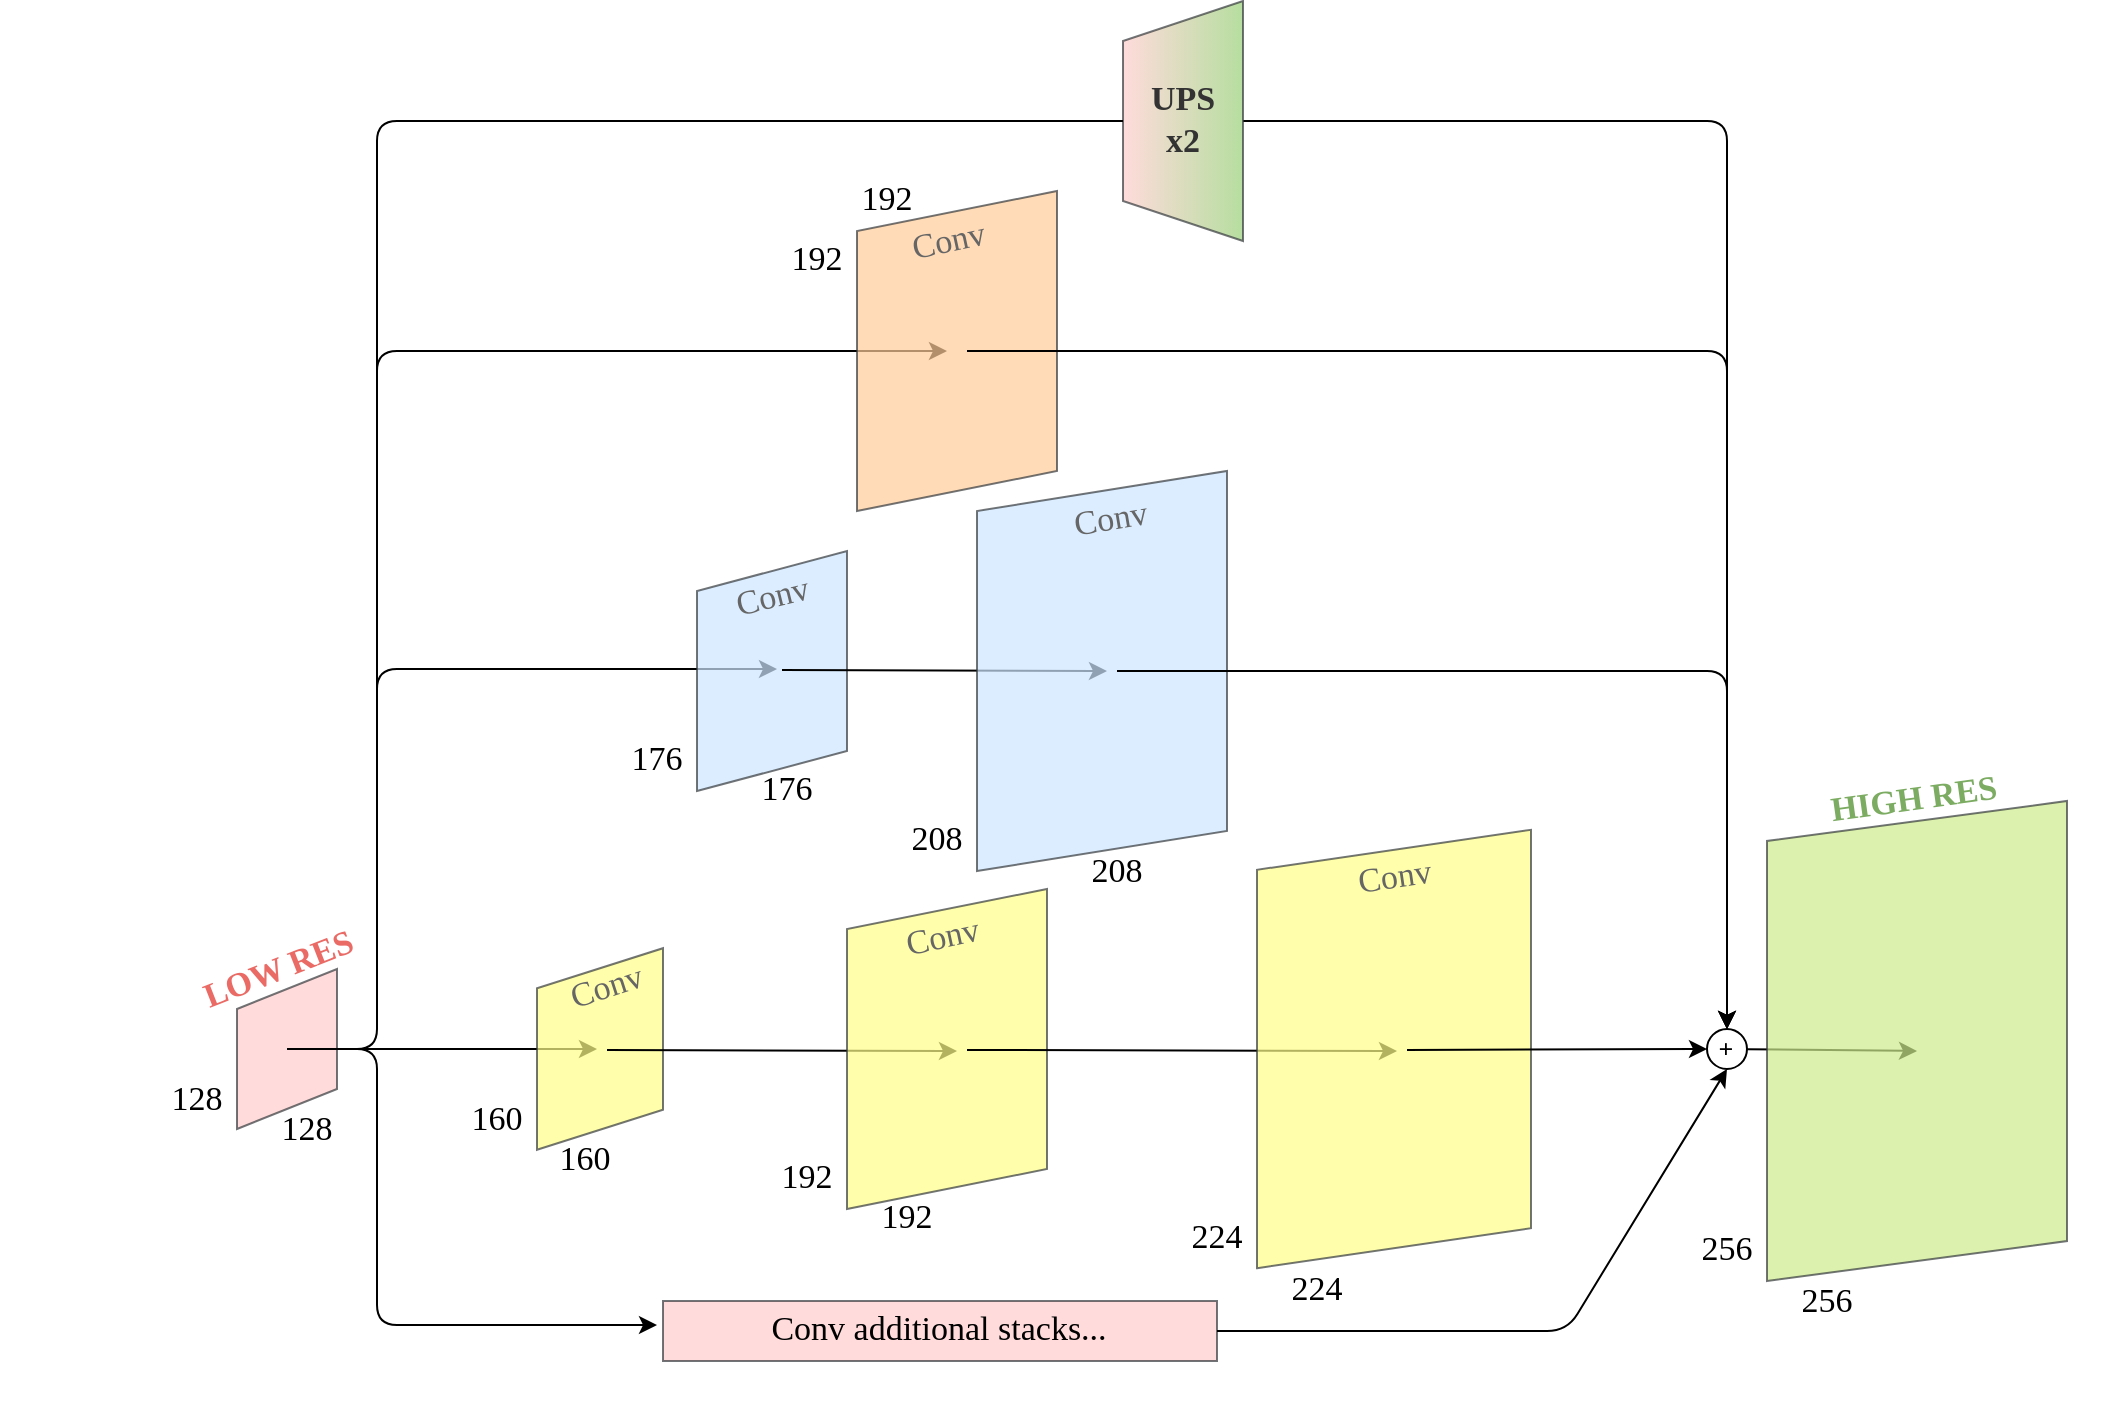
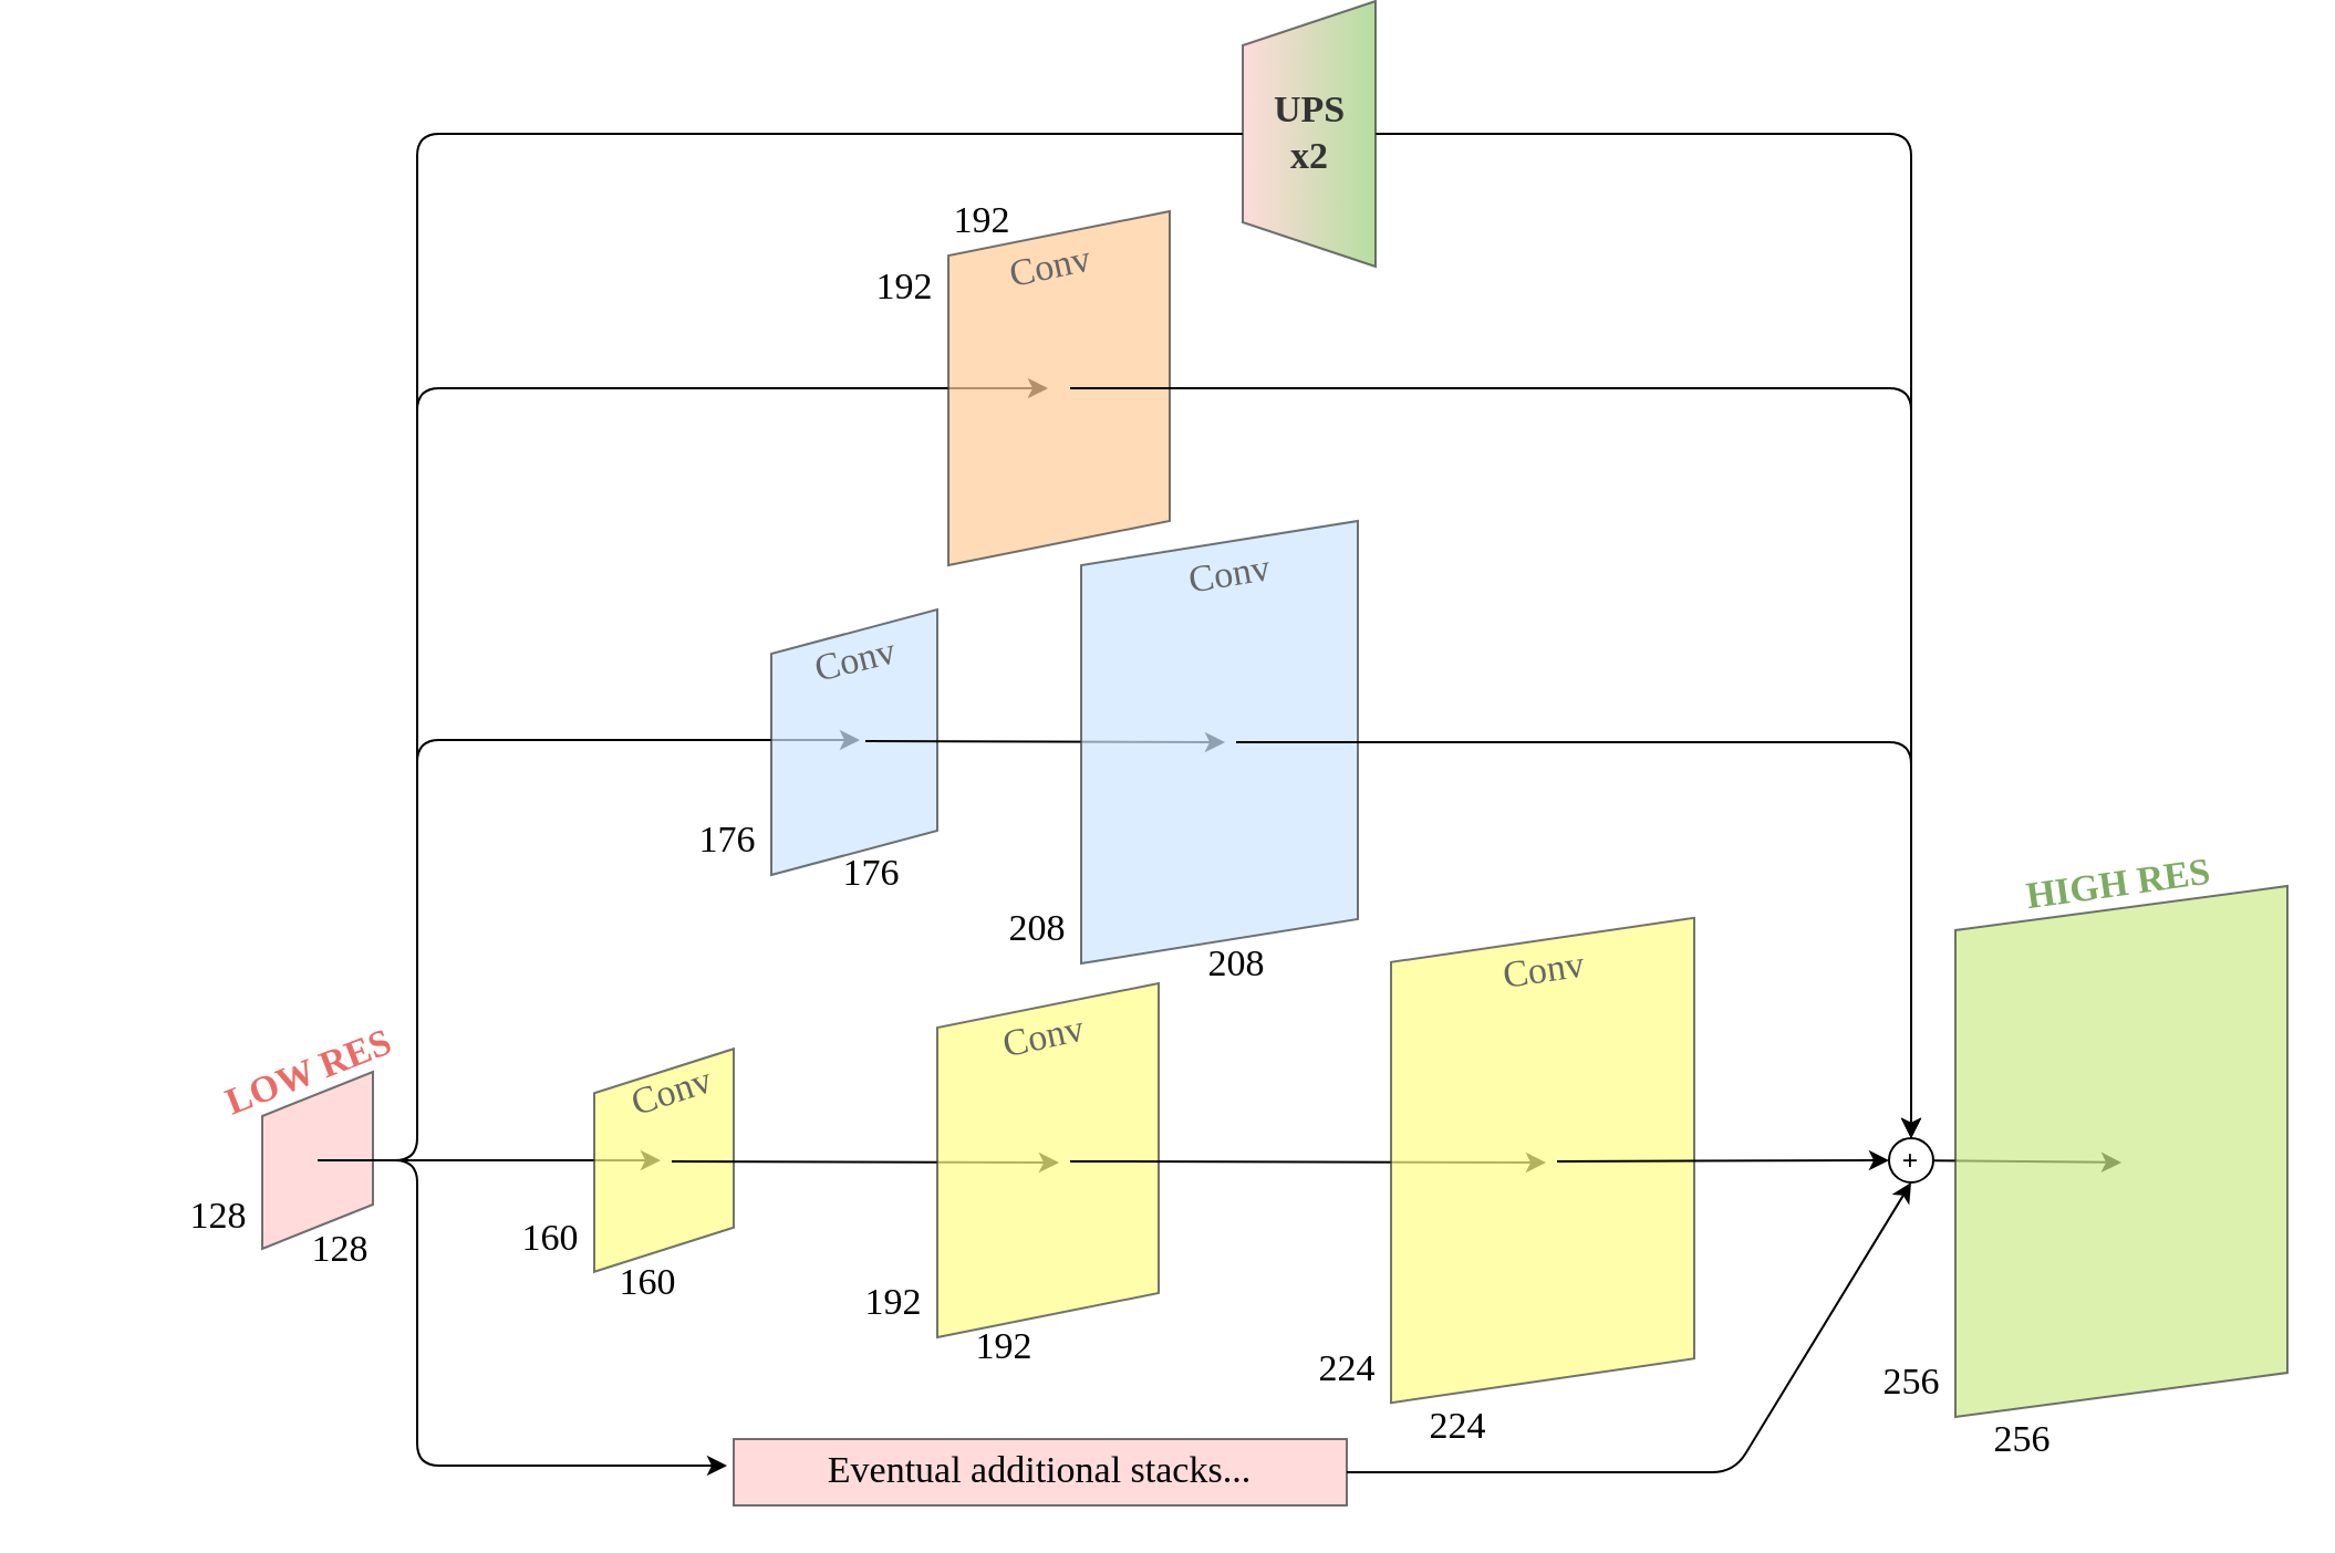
- <mxCell id="40" value="Conv additional stacks..." style="text;html=1;strokeColor=#36393d;fillColor=#ffcccc;align=center;verticalAlign=middle;whiteSpace=wrap;rounded=0;fontFamily=Cabin;fontSize=17;opacity=70;fontSource=https%3A%2F%2Ffonts.googleapis.com%2Fcss%3Ffamily%3DCabin;" parent="1" vertex="1"><mxGeometry x="331" y="640" width="277" height="30" as="geometry" /></mxCell>
+ <mxCell id="40" value="Eventual additional stacks..." style="text;html=1;strokeColor=#36393d;fillColor=#ffcccc;align=center;verticalAlign=middle;whiteSpace=wrap;rounded=0;fontFamily=Cabin;fontSize=17;opacity=70;fontSource=https%3A%2F%2Ffonts.googleapis.com%2Fcss%3Ffamily%3DCabin;" parent="1" vertex="1"><mxGeometry x="331" y="640" width="277" height="30" as="geometry" /></mxCell>
